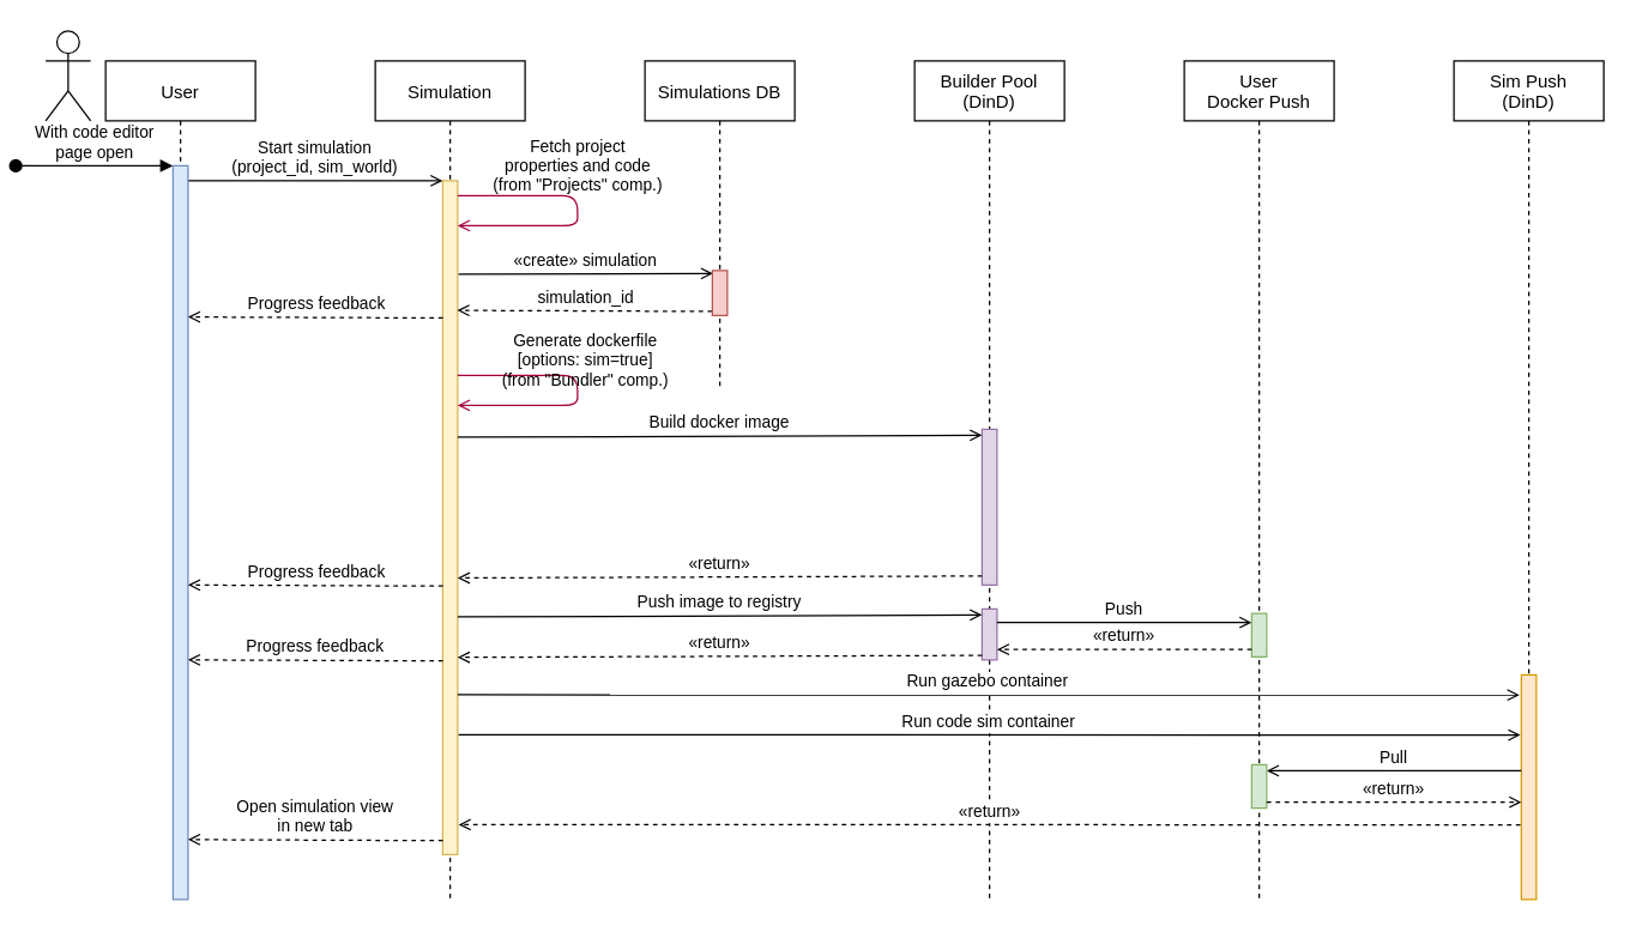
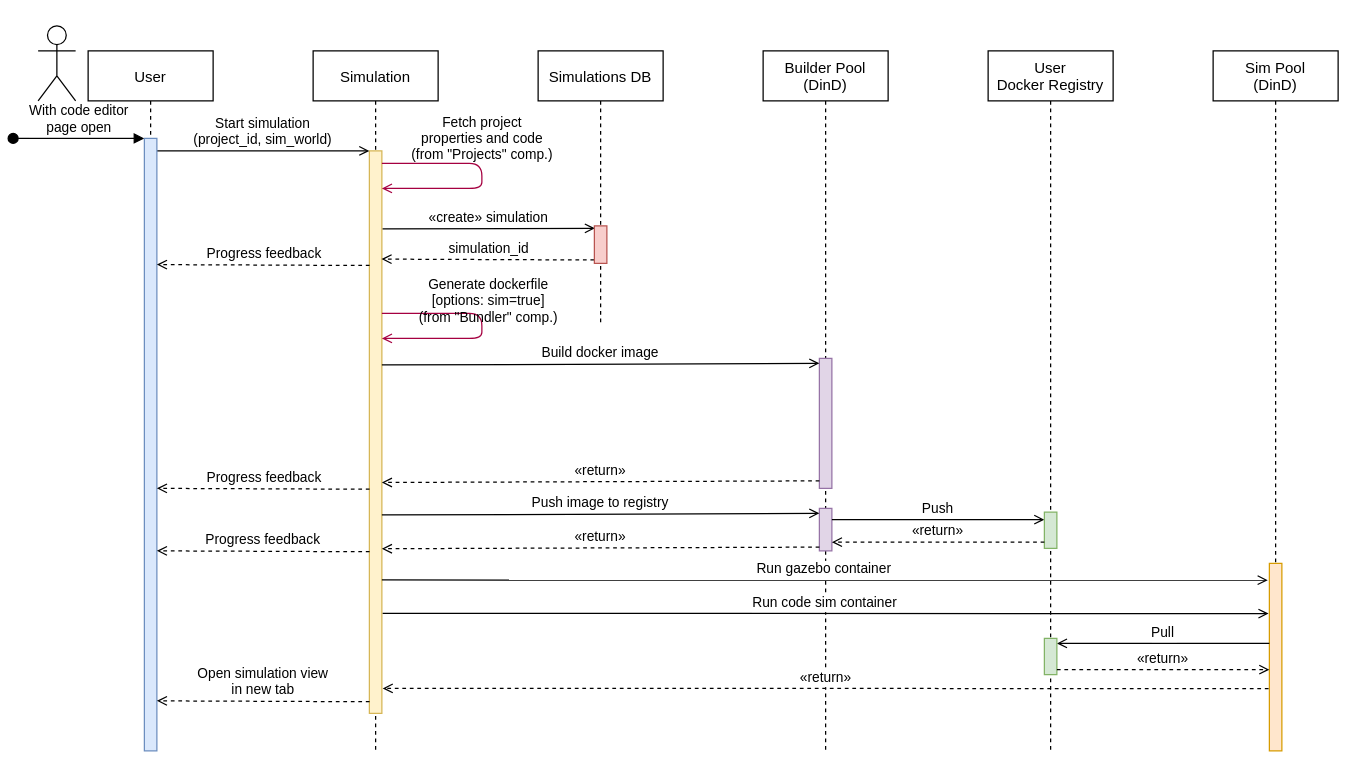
- <mxCell id="16" value="User&#10;Docker Push" style="shape=umlLifeline;perimeter=lifelinePerimeter;container=1;collapsible=0;recursiveResize=0;rounded=0;shadow=0;strokeWidth=1;" parent="1" vertex="1"><mxGeometry x="780" y="40" width="100" height="560" as="geometry" /></mxCell>
+ <mxCell id="16" value="User&#10;Docker Registry" style="shape=umlLifeline;perimeter=lifelinePerimeter;container=1;collapsible=0;recursiveResize=0;rounded=0;shadow=0;strokeWidth=1;" parent="1" vertex="1"><mxGeometry x="780" y="40" width="100" height="560" as="geometry" /></mxCell>
- <mxCell id="28" value="Sim Push&#10;(DinD)" style="shape=umlLifeline;perimeter=lifelinePerimeter;container=1;collapsible=0;recursiveResize=0;rounded=0;shadow=0;strokeWidth=1;" parent="1" vertex="1"><mxGeometry x="960" y="40" width="100" height="560" as="geometry" /></mxCell>
+ <mxCell id="28" value="Sim Pool&#10;(DinD)" style="shape=umlLifeline;perimeter=lifelinePerimeter;container=1;collapsible=0;recursiveResize=0;rounded=0;shadow=0;strokeWidth=1;" parent="1" vertex="1"><mxGeometry x="960" y="40" width="100" height="560" as="geometry" /></mxCell>
